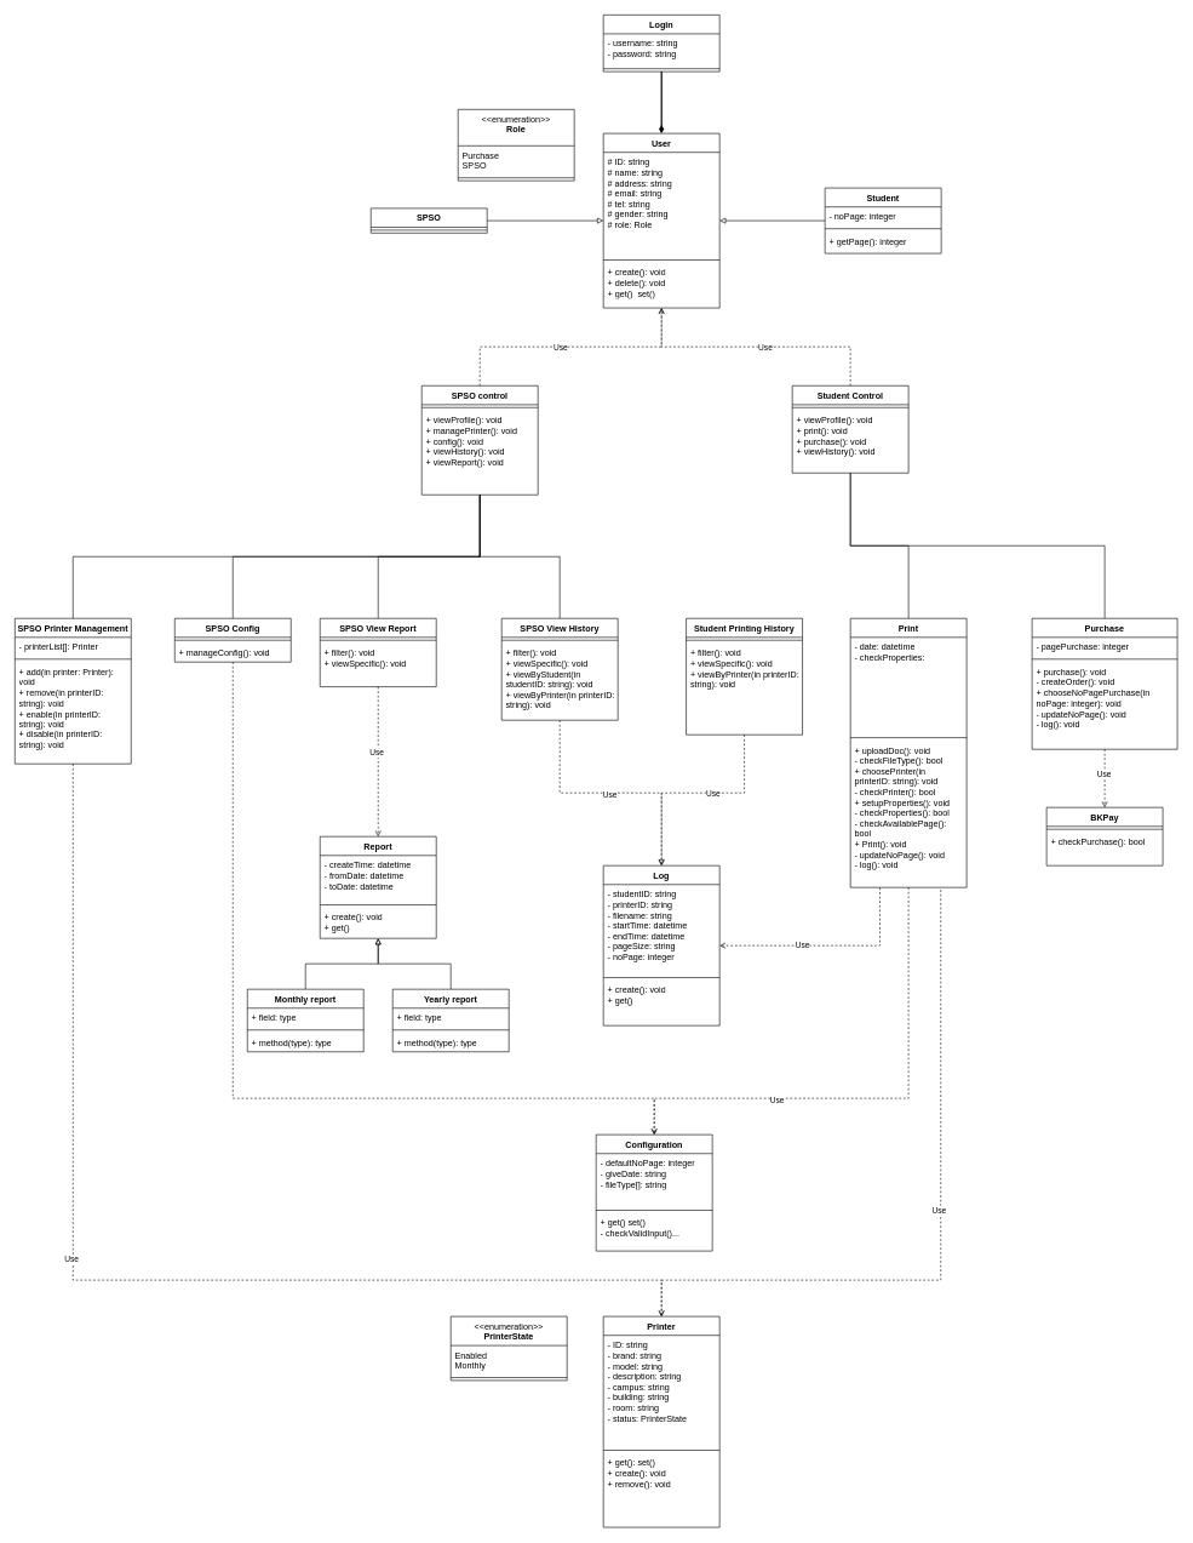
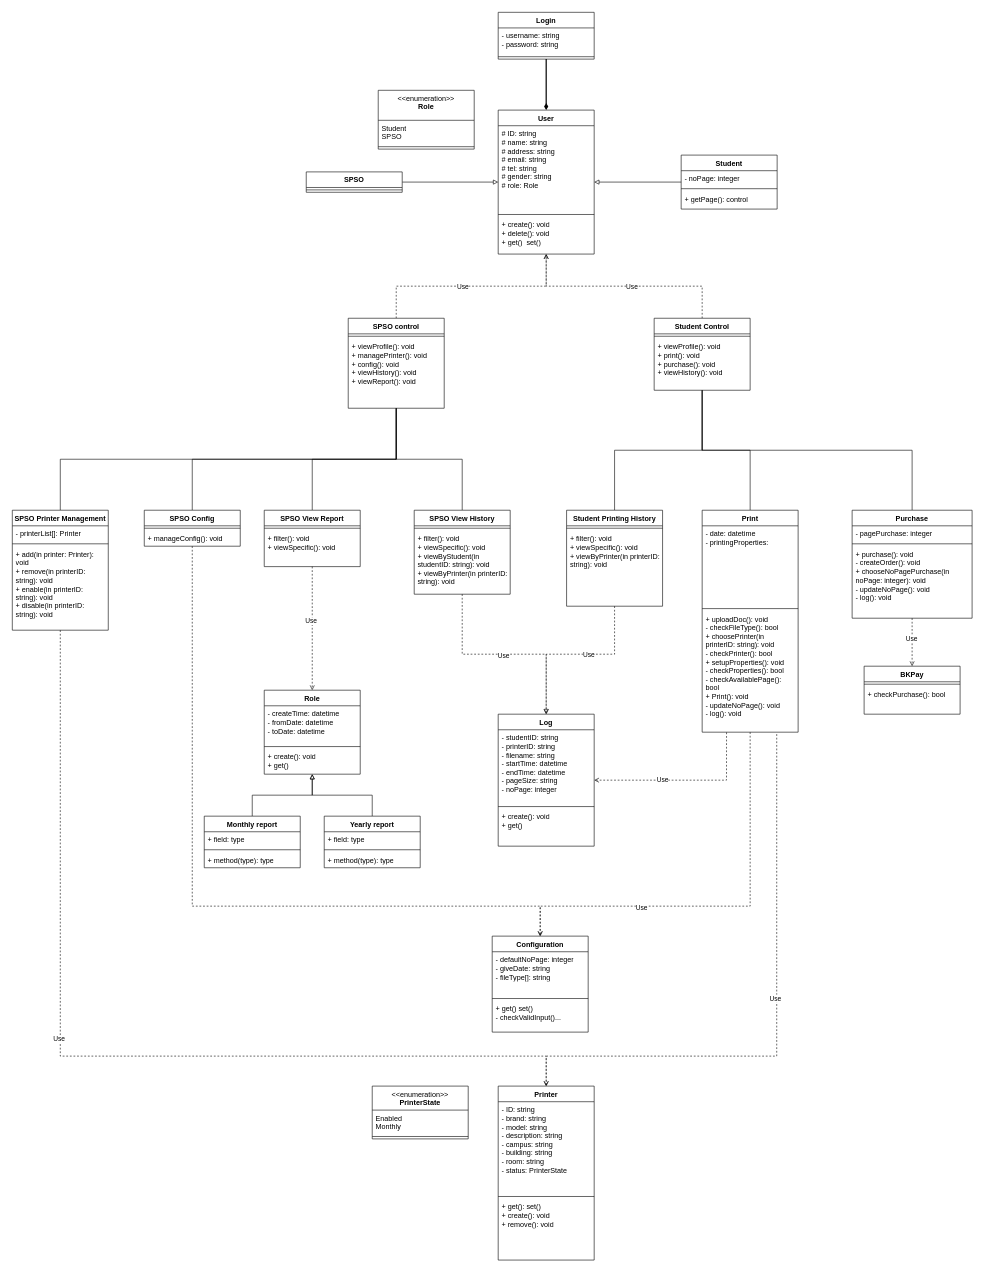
- <mxCell id="110" value="Purchase&lt;div&gt;SPSO&lt;/div&gt;" style="text;strokeColor=none;fillColor=none;align=left;verticalAlign=top;spacingLeft=4;spacingRight=4;overflow=hidden;rotatable=0;points=[[0,0.5],[1,0.5]];portConstraint=eastwest;whiteSpace=wrap;html=1;" vertex="1" parent="109"><mxGeometry y="50" width="160" height="40" as="geometry" /></mxCell>
+ <mxCell id="110" value="Student&lt;div&gt;SPSO&lt;/div&gt;" style="text;strokeColor=none;fillColor=none;align=left;verticalAlign=top;spacingLeft=4;spacingRight=4;overflow=hidden;rotatable=0;points=[[0,0.5],[1,0.5]];portConstraint=eastwest;whiteSpace=wrap;html=1;" vertex="1" parent="109"><mxGeometry y="50" width="160" height="40" as="geometry" /></mxCell>
- <mxCell id="10" value="+ getPage(): integer" style="text;strokeColor=none;fillColor=none;align=left;verticalAlign=top;spacingLeft=4;spacingRight=4;overflow=hidden;rotatable=0;points=[[0,0.5],[1,0.5]];portConstraint=eastwest;whiteSpace=wrap;html=1;" parent="7" vertex="1"><mxGeometry y="60" width="160" height="30" as="geometry" /></mxCell>
+ <mxCell id="10" value="+ getPage(): control" style="text;strokeColor=none;fillColor=none;align=left;verticalAlign=top;spacingLeft=4;spacingRight=4;overflow=hidden;rotatable=0;points=[[0,0.5],[1,0.5]];portConstraint=eastwest;whiteSpace=wrap;html=1;" parent="7" vertex="1"><mxGeometry y="60" width="160" height="30" as="geometry" /></mxCell>
+ <mxCell id="24" style="edgeStyle=orthogonalEdgeStyle;rounded=0;orthogonalLoop=1;jettySize=auto;html=1;exitX=0.5;exitY=0;exitDx=0;exitDy=0;endArrow=none;endFill=0;" edge="1" parent="1" source="27" target="16"><mxGeometry relative="1" as="geometry" /></mxCell>
- <mxCell id="38" value="&lt;div&gt;- date: datetime&amp;nbsp;&lt;/div&gt;&lt;div&gt;- checkProperties:&amp;nbsp;&lt;/div&gt;" style="text;strokeColor=none;fillColor=none;align=left;verticalAlign=top;spacingLeft=4;spacingRight=4;overflow=hidden;rotatable=0;points=[[0,0.5],[1,0.5]];portConstraint=eastwest;whiteSpace=wrap;html=1;" parent="37" vertex="1"><mxGeometry y="26" width="160" height="134" as="geometry" /></mxCell>
+ <mxCell id="38" value="&lt;div&gt;- date: datetime&amp;nbsp;&lt;/div&gt;&lt;div&gt;- printingProperties:&amp;nbsp;&lt;/div&gt;" style="text;strokeColor=none;fillColor=none;align=left;verticalAlign=top;spacingLeft=4;spacingRight=4;overflow=hidden;rotatable=0;points=[[0,0.5],[1,0.5]];portConstraint=eastwest;whiteSpace=wrap;html=1;" parent="37" vertex="1"><mxGeometry y="26" width="160" height="134" as="geometry" /></mxCell>
- <mxCell id="84" value="Report" style="swimlane;fontStyle=1;align=center;verticalAlign=top;childLayout=stackLayout;horizontal=1;startSize=26;horizontalStack=0;resizeParent=1;resizeParentMax=0;resizeLast=0;collapsible=1;marginBottom=0;whiteSpace=wrap;html=1;" vertex="1" parent="1"><mxGeometry x="440" y="1150" width="160" height="140" as="geometry" /></mxCell>
+ <mxCell id="84" value="Role" style="swimlane;fontStyle=1;align=center;verticalAlign=top;childLayout=stackLayout;horizontal=1;startSize=26;horizontalStack=0;resizeParent=1;resizeParentMax=0;resizeLast=0;collapsible=1;marginBottom=0;whiteSpace=wrap;html=1;" vertex="1" parent="1"><mxGeometry x="440" y="1150" width="160" height="140" as="geometry" /></mxCell>
